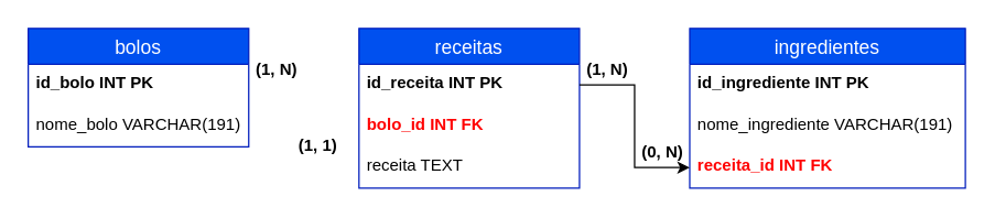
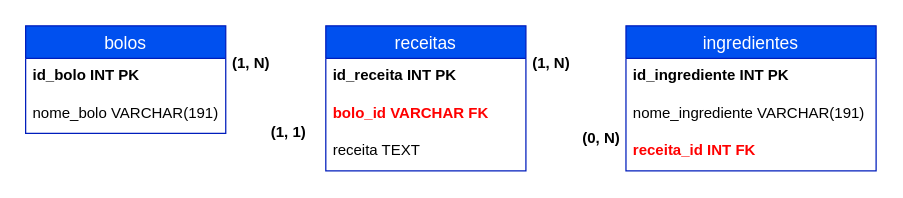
- <mxCell id="13" style="edgeStyle=orthogonalEdgeStyle;rounded=0;orthogonalLoop=1;jettySize=auto;html=1;exitX=1;exitY=0.5;exitDx=0;exitDy=0;" edge="1" parent="1" source="6" target="12"><mxGeometry relative="1" as="geometry" /></mxCell>
- <mxCell id="7" value="bolo_id INT FK" style="text;strokeColor=none;fillColor=none;spacingLeft=4;spacingRight=4;overflow=hidden;rotatable=0;points=[[0,0.5],[1,0.5]];portConstraint=eastwest;fontSize=12;fontStyle=1;fontColor=#FF0000;" parent="5" vertex="1"><mxGeometry y="56" width="160" height="30" as="geometry" /></mxCell>
+ <mxCell id="7" value="bolo_id VARCHAR FK" style="text;strokeColor=none;fillColor=none;spacingLeft=4;spacingRight=4;overflow=hidden;rotatable=0;points=[[0,0.5],[1,0.5]];portConstraint=eastwest;fontSize=12;fontStyle=1;fontColor=#FF0000;" parent="5" vertex="1"><mxGeometry y="56" width="160" height="30" as="geometry" /></mxCell>
